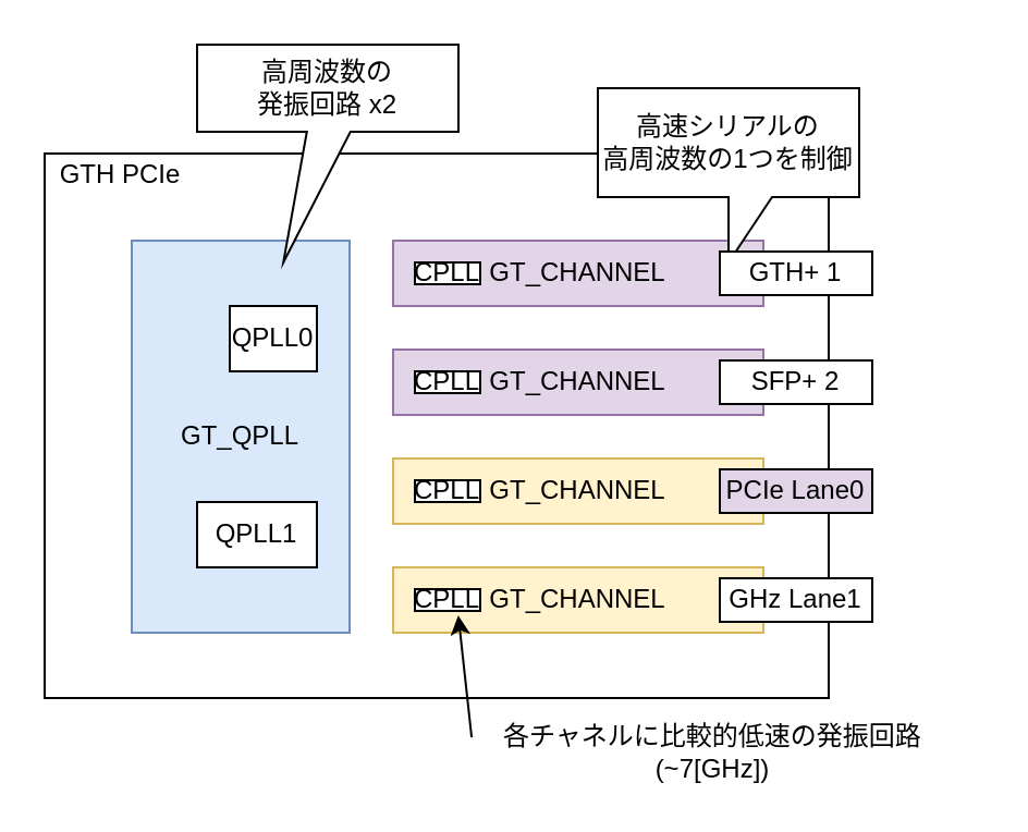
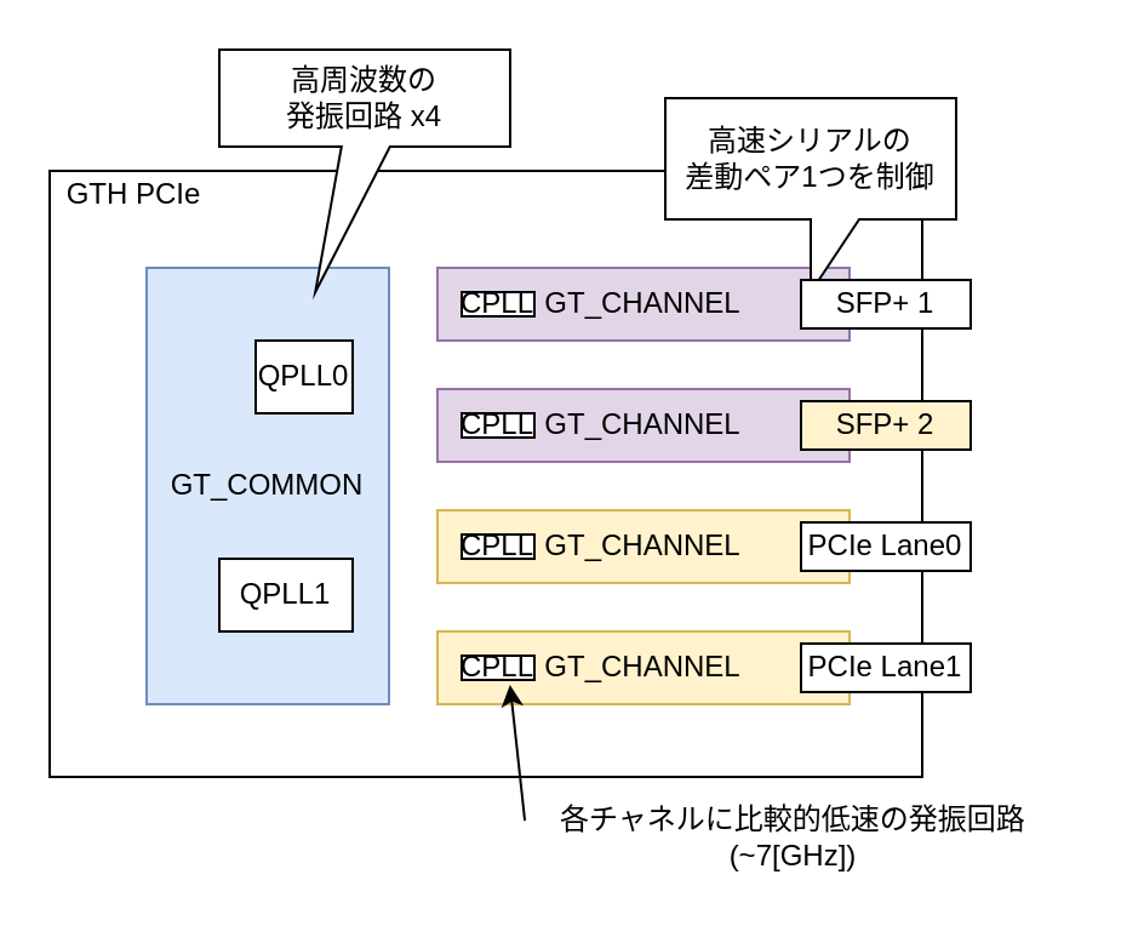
- <mxCell id="17" value="高周波数の&lt;br&gt;発振回路 x2" style="shape=callout;whiteSpace=wrap;html=1;perimeter=calloutPerimeter;position2=0.33;base=20;size=60;position=0.42;" vertex="1" parent="2"><mxGeometry x="70" width="120" height="100" as="geometry" /></mxCell>
+ <mxCell id="17" value="高周波数の&lt;br&gt;発振回路 x4" style="shape=callout;whiteSpace=wrap;html=1;perimeter=calloutPerimeter;position2=0.33;base=20;size=60;position=0.42;" vertex="1" parent="2"><mxGeometry x="70" width="120" height="100" as="geometry" /></mxCell>
- <mxCell id="15" value="高速シリアルの&lt;br&gt;高周波数の1つを制御" style="shape=callout;whiteSpace=wrap;html=1;perimeter=calloutPerimeter;" vertex="1" parent="2"><mxGeometry x="254" y="20" width="120" height="80" as="geometry" /></mxCell>
+ <mxCell id="15" value="高速シリアルの&lt;br&gt;差動ペア1つを制御" style="shape=callout;whiteSpace=wrap;html=1;perimeter=calloutPerimeter;" vertex="1" parent="2"><mxGeometry x="254" y="20" width="120" height="80" as="geometry" /></mxCell>
- <mxCell id="20" value="GTH+ 1" style="rounded=0;whiteSpace=wrap;html=1;" vertex="1" parent="2"><mxGeometry x="310" y="95" width="70" height="20" as="geometry" /></mxCell>
+ <mxCell id="20" value="SFP+ 1" style="rounded=0;whiteSpace=wrap;html=1;" vertex="1" parent="2"><mxGeometry x="310" y="95" width="70" height="20" as="geometry" /></mxCell>
- <mxCell id="21" value="SFP+ 2" style="rounded=0;whiteSpace=wrap;html=1;" vertex="1" parent="2"><mxGeometry x="310" y="145" width="70" height="20" as="geometry" /></mxCell>
+ <mxCell id="21" value="SFP+ 2" style="rounded=0;whiteSpace=wrap;html=1;fillColor=#fff2cc;" vertex="1" parent="2"><mxGeometry x="310" y="145" width="70" height="20" as="geometry" /></mxCell>
- <mxCell id="4" value="GT_QPLL" style="rounded=0;whiteSpace=wrap;html=1;fillColor=#dae8fc;strokeColor=#6c8ebf;" vertex="1" parent="2"><mxGeometry x="40" y="90" width="100" height="180" as="geometry" /></mxCell>
+ <mxCell id="4" value="GT_COMMON" style="rounded=0;whiteSpace=wrap;html=1;fillColor=#dae8fc;strokeColor=#6c8ebf;" vertex="1" parent="2"><mxGeometry x="40" y="90" width="100" height="180" as="geometry" /></mxCell>
- <mxCell id="22" value="PCIe Lane0" style="rounded=0;whiteSpace=wrap;html=1;fillColor=#e1d5e7;" vertex="1" parent="2"><mxGeometry x="310" y="195" width="70" height="20" as="geometry" /></mxCell>
+ <mxCell id="22" value="PCIe Lane0" style="rounded=0;whiteSpace=wrap;html=1;" vertex="1" parent="2"><mxGeometry x="310" y="195" width="70" height="20" as="geometry" /></mxCell>
- <mxCell id="23" value="GHz Lane1" style="rounded=0;whiteSpace=wrap;html=1;" vertex="1" parent="2"><mxGeometry x="310" y="245" width="70" height="20" as="geometry" /></mxCell>
+ <mxCell id="23" value="PCIe Lane1" style="rounded=0;whiteSpace=wrap;html=1;" vertex="1" parent="2"><mxGeometry x="310" y="245" width="70" height="20" as="geometry" /></mxCell>
